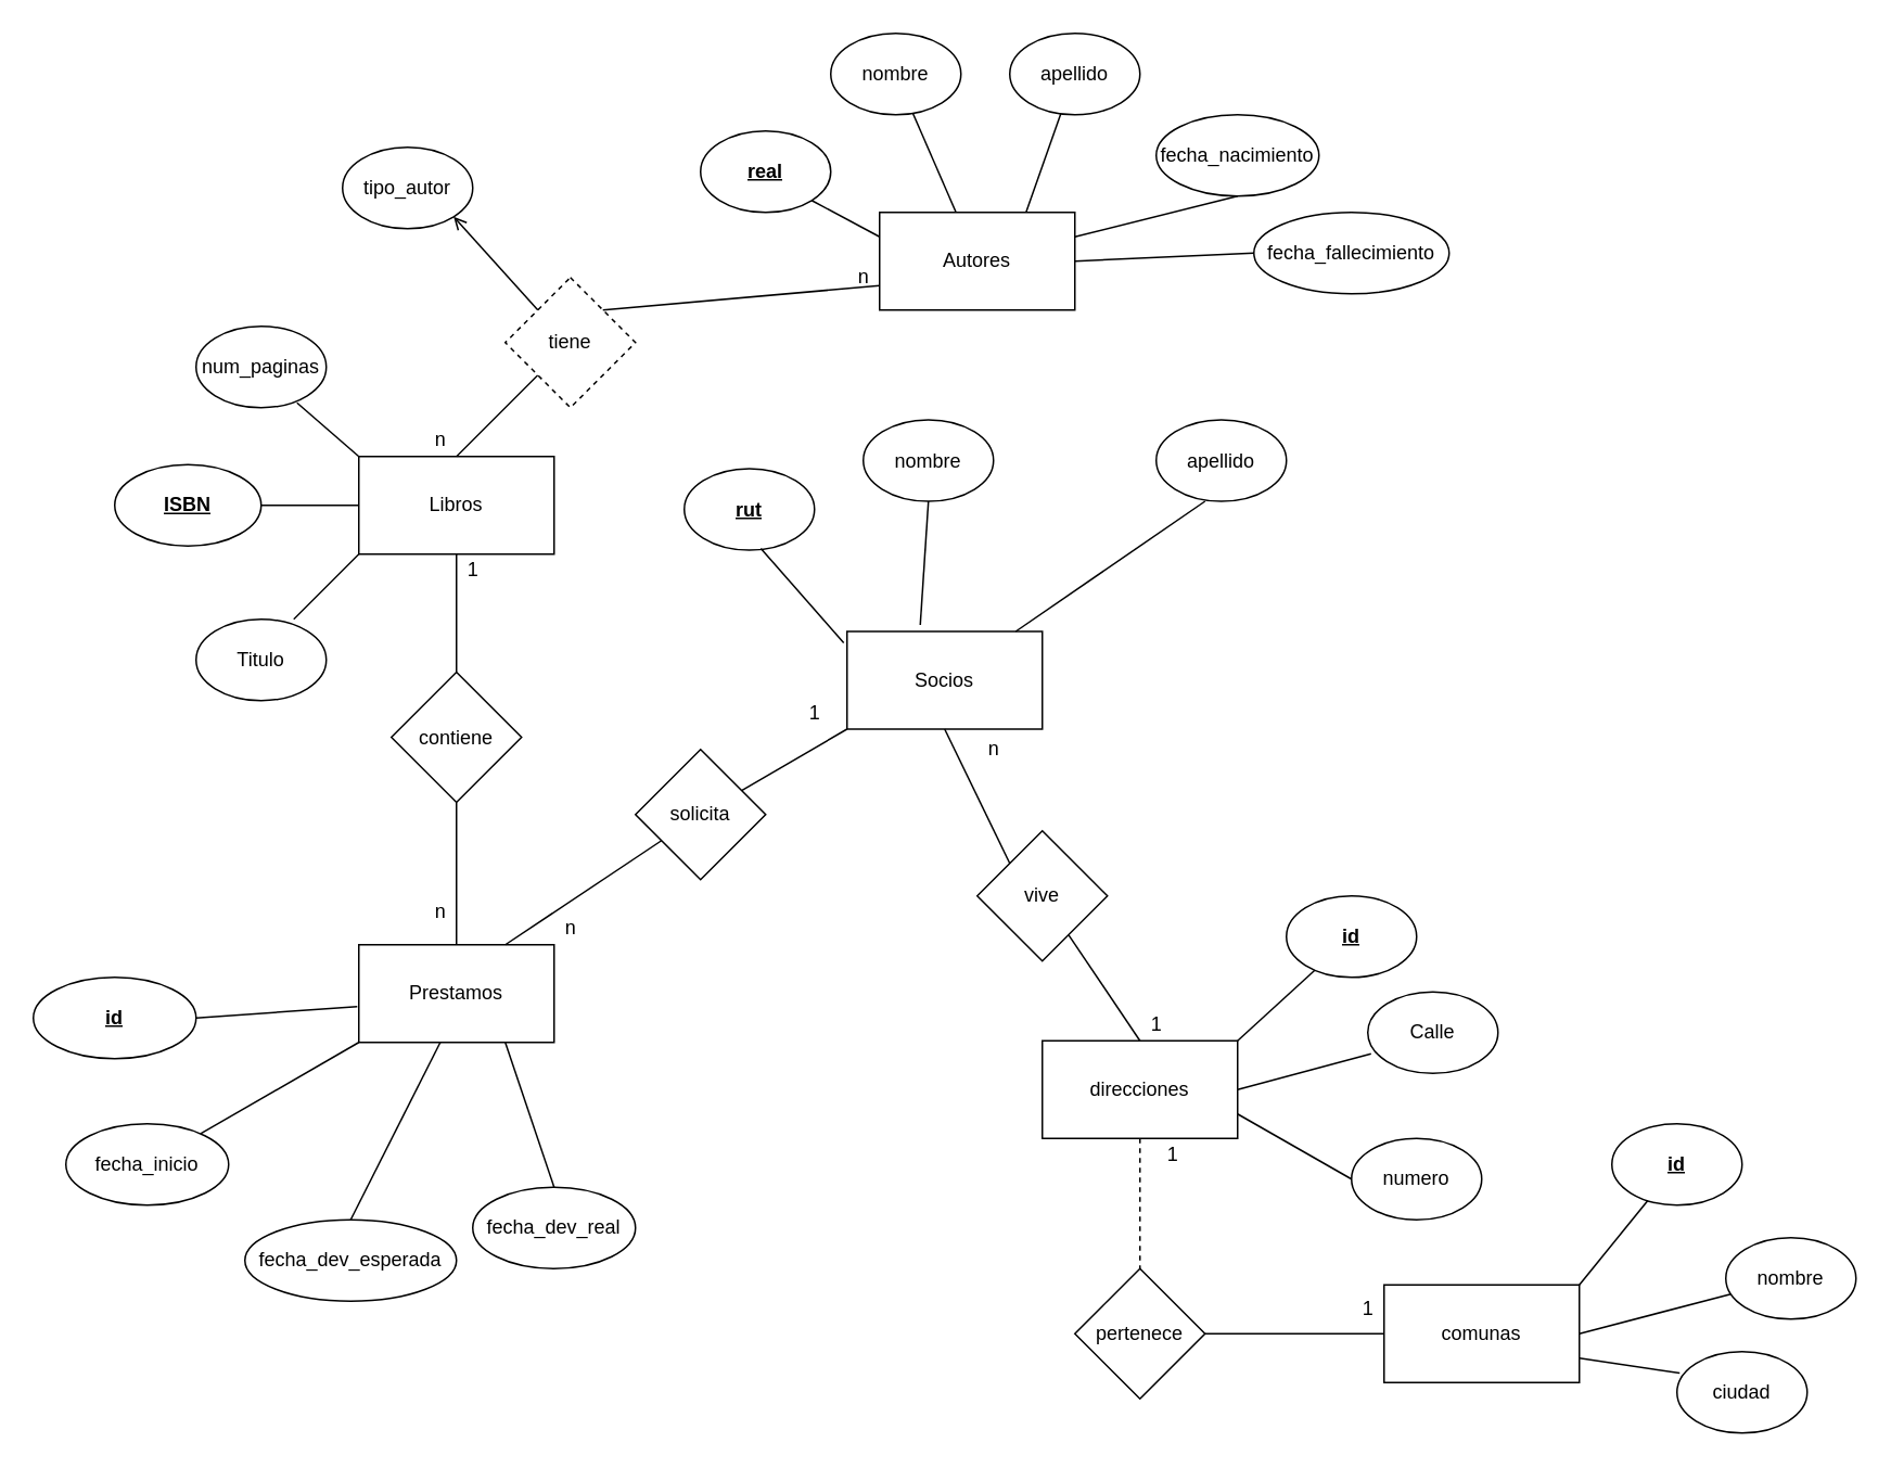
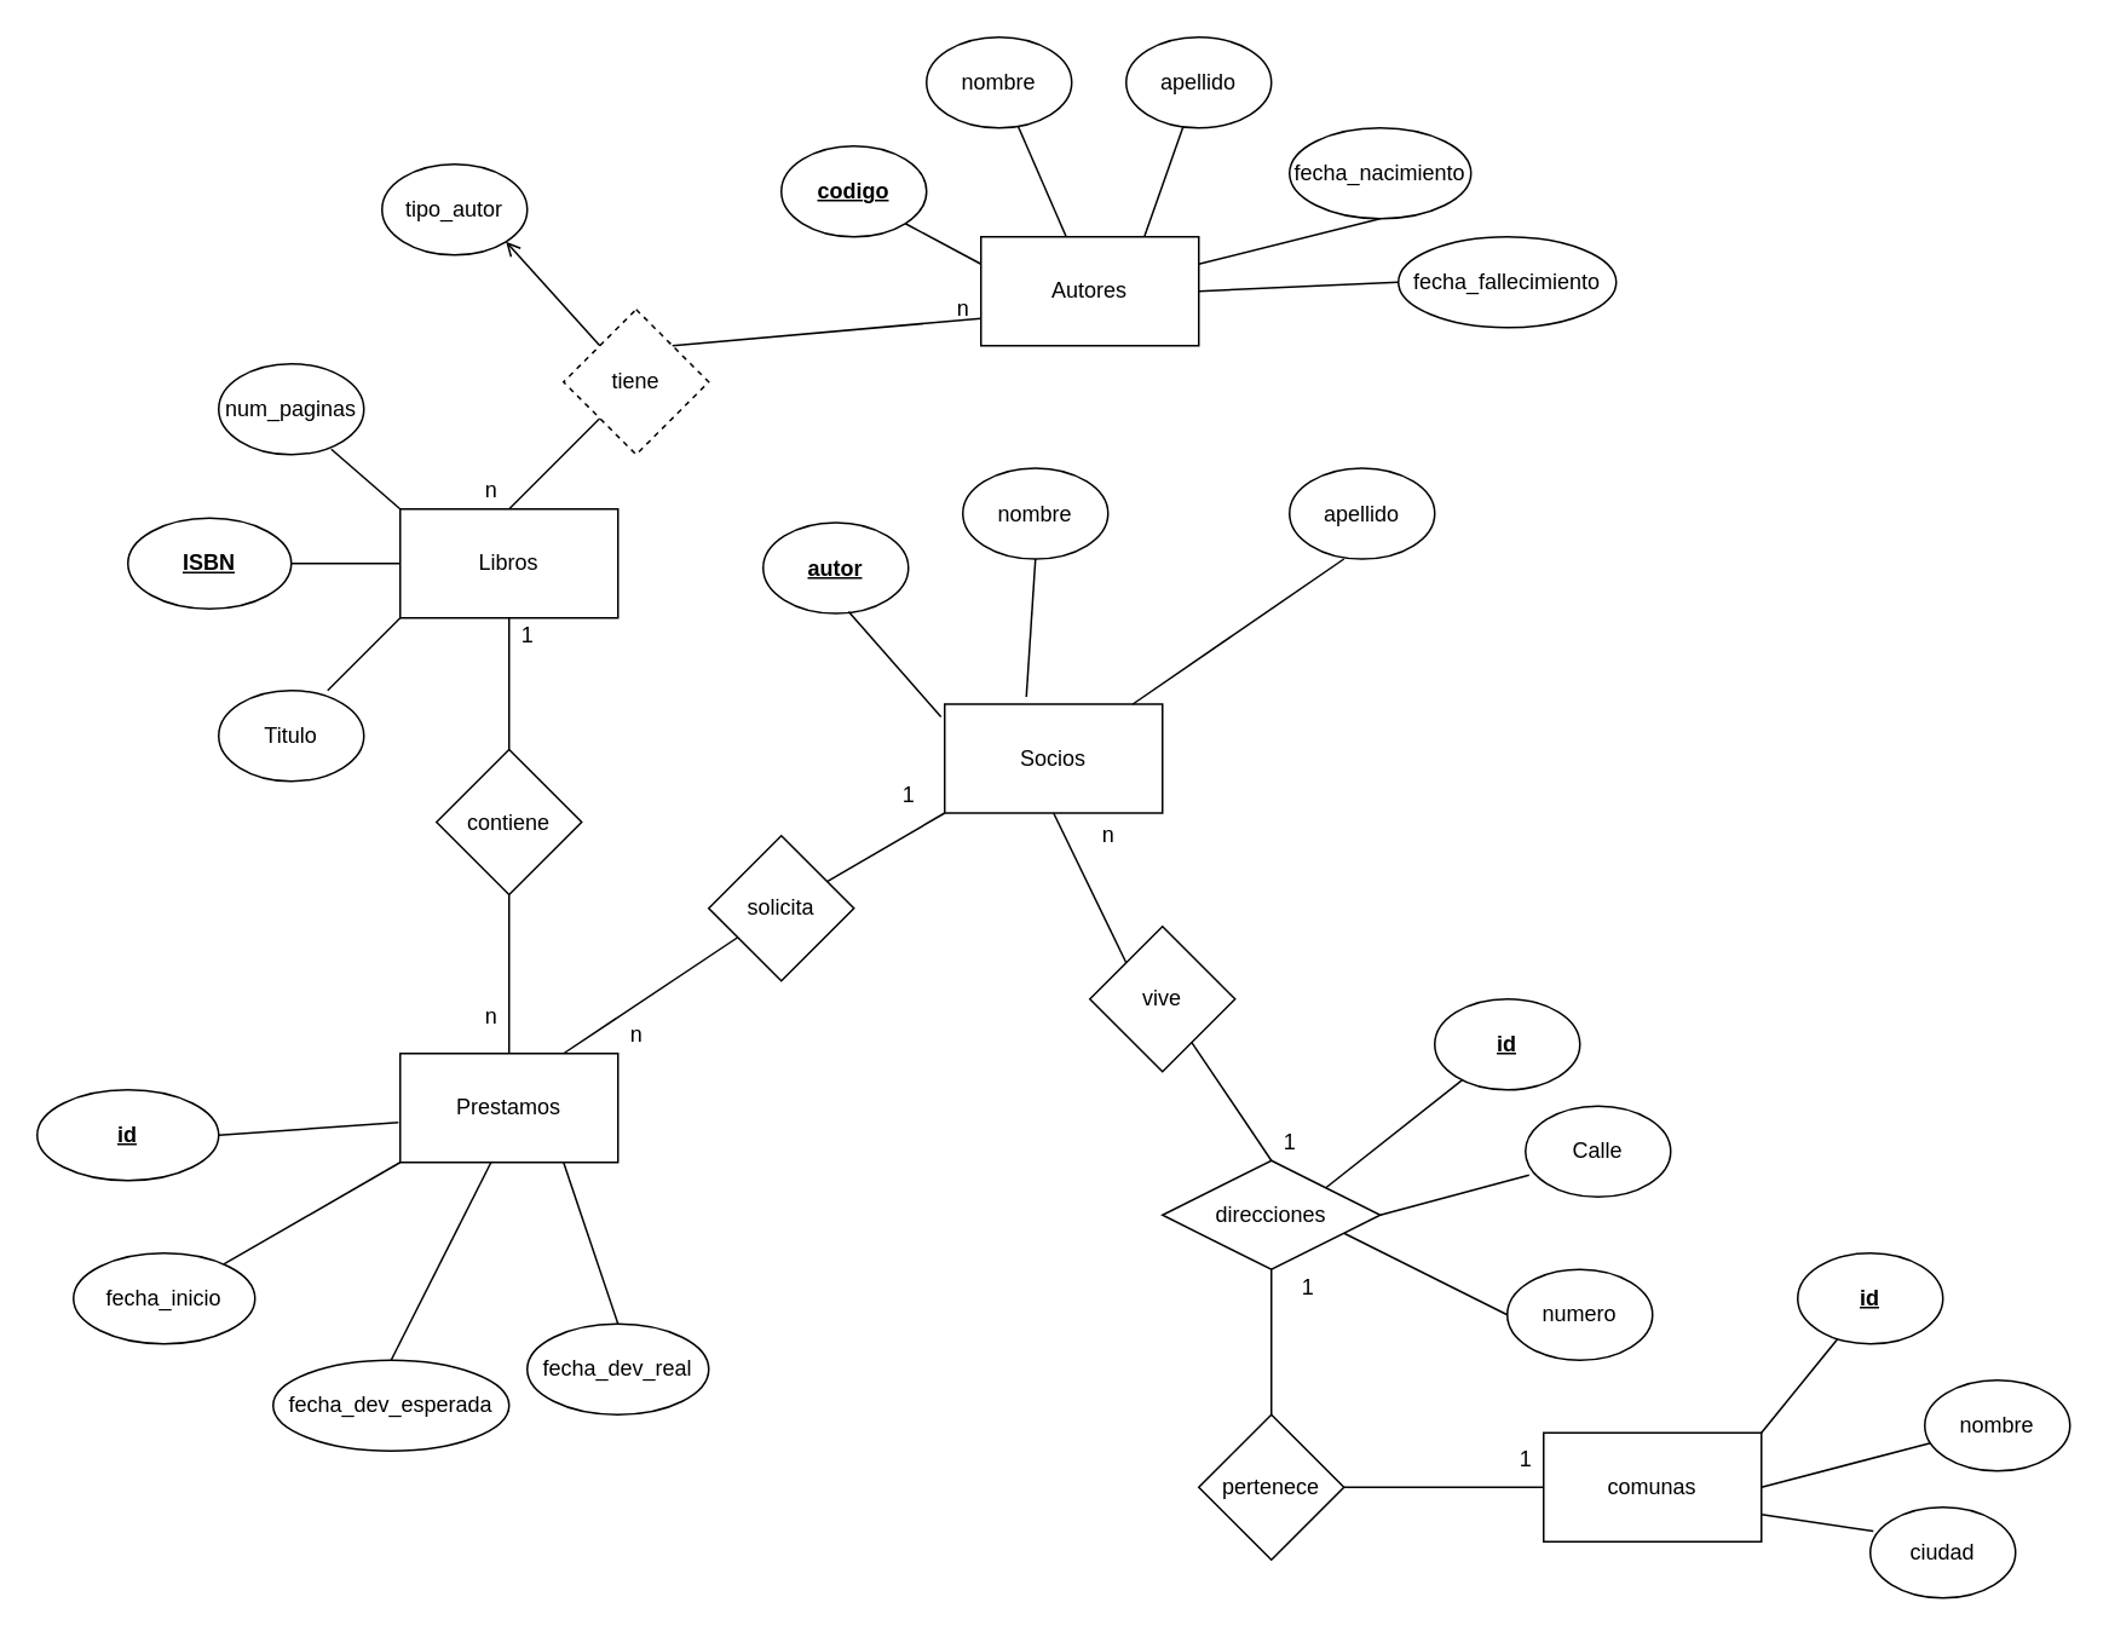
- <mxCell id="9" value="&lt;b&gt;&lt;u&gt;real&lt;/u&gt;&lt;/b&gt;" style="ellipse;whiteSpace=wrap;html=1;" parent="1" vertex="1"><mxGeometry x="430" y="80" width="80" height="50" as="geometry" /></mxCell>
+ <mxCell id="9" value="&lt;b&gt;&lt;u&gt;codigo&lt;/u&gt;&lt;/b&gt;" style="ellipse;whiteSpace=wrap;html=1;" parent="1" vertex="1"><mxGeometry x="430" y="80" width="80" height="50" as="geometry" /></mxCell>
- <mxCell id="22" value="&lt;u&gt;&lt;b&gt;rut&lt;/b&gt;&lt;/u&gt;" style="ellipse;whiteSpace=wrap;html=1;" parent="1" vertex="1"><mxGeometry x="420" y="287.5" width="80" height="50" as="geometry" /></mxCell>
+ <mxCell id="22" value="&lt;u&gt;&lt;b&gt;autor&lt;/b&gt;&lt;/u&gt;" style="ellipse;whiteSpace=wrap;html=1;" parent="1" vertex="1"><mxGeometry x="420" y="287.5" width="80" height="50" as="geometry" /></mxCell>
- <mxCell id="31" value="direcciones" style="rounded=0;whiteSpace=wrap;html=1;" parent="1" vertex="1"><mxGeometry x="640" y="639" width="120" height="60" as="geometry" /></mxCell>
+ <mxCell id="31" value="direcciones" style="rhombus;whiteSpace=wrap;html=1;" parent="1" vertex="1"><mxGeometry x="640" y="639" width="120" height="60" as="geometry" /></mxCell>
- <mxCell id="39" value="" style="endArrow=none;html=1;rounded=0;entryX=0.5;entryY=0;entryDx=0;entryDy=0;exitX=0.5;exitY=1;exitDx=0;exitDy=0;dashed=1;" parent="1" source="31" target="38" edge="1"><mxGeometry width="50" height="50" relative="1" as="geometry"><mxPoint x="290" y="599" as="sourcePoint" /><mxPoint x="340" y="549" as="targetPoint" /></mxGeometry></mxCell>
+ <mxCell id="39" value="" style="endArrow=none;html=1;rounded=0;entryX=0.5;entryY=0;entryDx=0;entryDy=0;exitX=0.5;exitY=1;exitDx=0;exitDy=0;" parent="1" source="31" target="38" edge="1"><mxGeometry width="50" height="50" relative="1" as="geometry"><mxPoint x="290" y="599" as="sourcePoint" /><mxPoint x="340" y="549" as="targetPoint" /></mxGeometry></mxCell>
